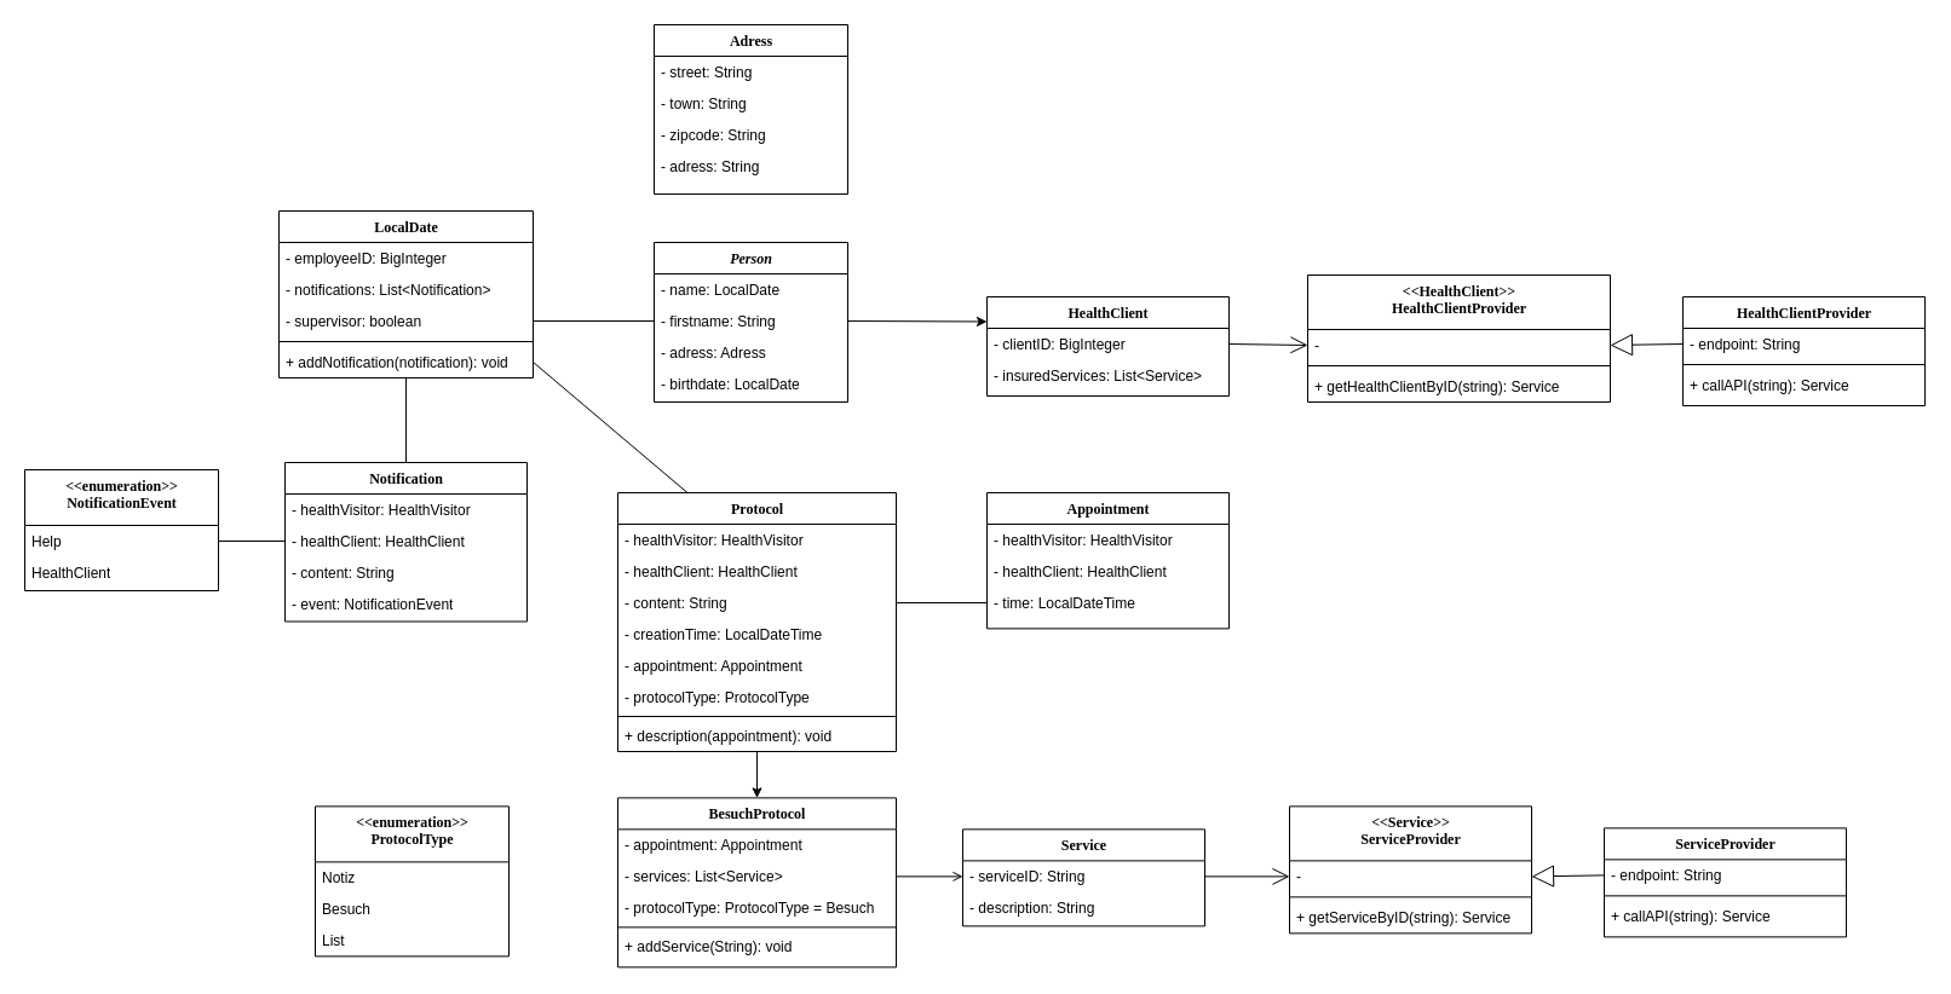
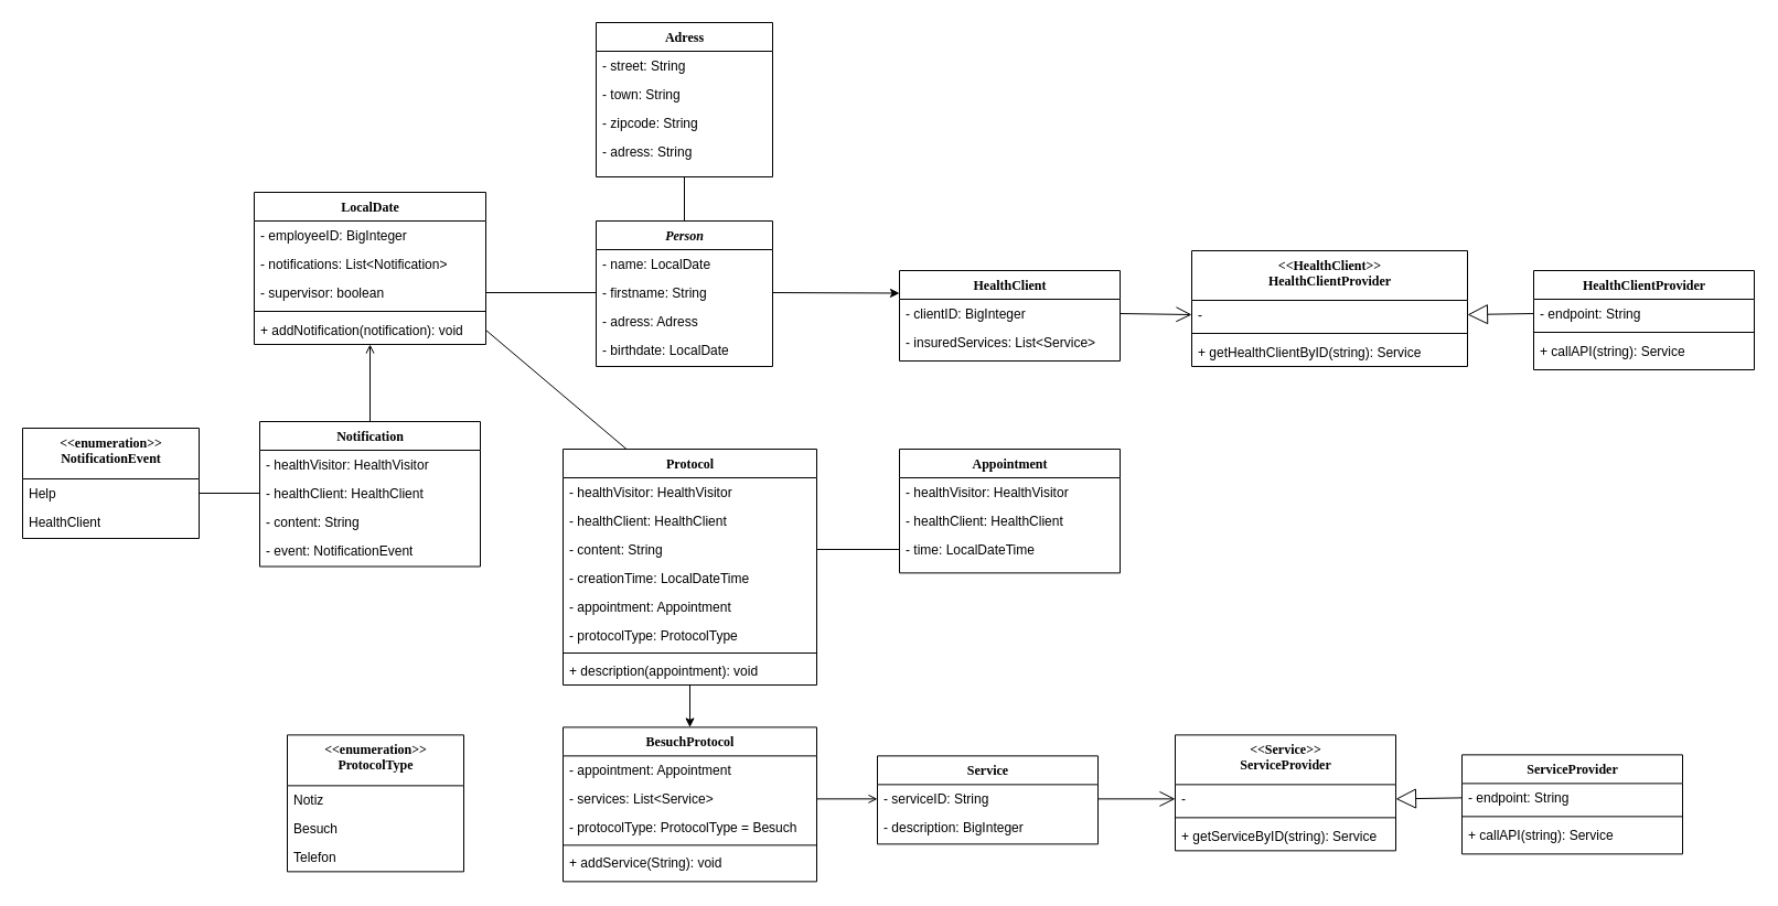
+ <mxCell id="14" value="" style="endArrow=none;html=1;entryX=0.5;entryY=1;entryDx=0;entryDy=0;" parent="1" source="2" target="7" edge="1"><mxGeometry width="50" height="50" relative="1" as="geometry"><mxPoint x="770" y="412" as="sourcePoint" /><mxPoint x="820" y="362" as="targetPoint" /></mxGeometry></mxCell>
- <mxCell id="15" value="" style="endArrow=none;html=1;exitX=0.5;exitY=0;exitDx=0;exitDy=0;entryX=0.5;entryY=1;entryDx=0;entryDy=0;" parent="1" source="57" target="65" edge="1"><mxGeometry width="50" height="50" relative="1" as="geometry"><mxPoint x="800" y="412" as="sourcePoint" /><mxPoint x="300" y="342" as="targetPoint" /></mxGeometry></mxCell>
+ <mxCell id="15" value="" style="endArrow=open;html=1;exitX=0.5;exitY=0;exitDx=0;exitDy=0;entryX=0.5;entryY=1;entryDx=0;entryDy=0;" parent="1" source="57" target="65" edge="1"><mxGeometry width="50" height="50" relative="1" as="geometry"><mxPoint x="800" y="412" as="sourcePoint" /><mxPoint x="300" y="342" as="targetPoint" /></mxGeometry></mxCell>
- <mxCell id="39" value="- description: String" style="text;html=1;strokeColor=none;fillColor=none;align=left;verticalAlign=top;spacingLeft=4;spacingRight=4;whiteSpace=wrap;overflow=hidden;rotatable=0;points=[[0,0.5],[1,0.5]];portConstraint=eastwest;" parent="37" vertex="1"><mxGeometry y="52" width="200" height="26" as="geometry" /></mxCell>
+ <mxCell id="39" value="- description: BigInteger" style="text;html=1;strokeColor=none;fillColor=none;align=left;verticalAlign=top;spacingLeft=4;spacingRight=4;whiteSpace=wrap;overflow=hidden;rotatable=0;points=[[0,0.5],[1,0.5]];portConstraint=eastwest;" parent="37" vertex="1"><mxGeometry y="52" width="200" height="26" as="geometry" /></mxCell>
- <mxCell id="56" value="List" style="text;html=1;strokeColor=none;fillColor=none;align=left;verticalAlign=top;spacingLeft=4;spacingRight=4;whiteSpace=wrap;overflow=hidden;rotatable=0;points=[[0,0.5],[1,0.5]];portConstraint=eastwest;" parent="53" vertex="1"><mxGeometry y="98" width="160" height="26" as="geometry" /></mxCell>
+ <mxCell id="56" value="Telefon" style="text;html=1;strokeColor=none;fillColor=none;align=left;verticalAlign=top;spacingLeft=4;spacingRight=4;whiteSpace=wrap;overflow=hidden;rotatable=0;points=[[0,0.5],[1,0.5]];portConstraint=eastwest;" parent="53" vertex="1"><mxGeometry y="98" width="160" height="26" as="geometry" /></mxCell>
